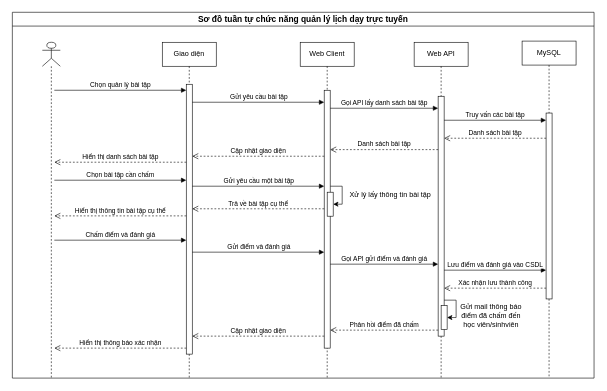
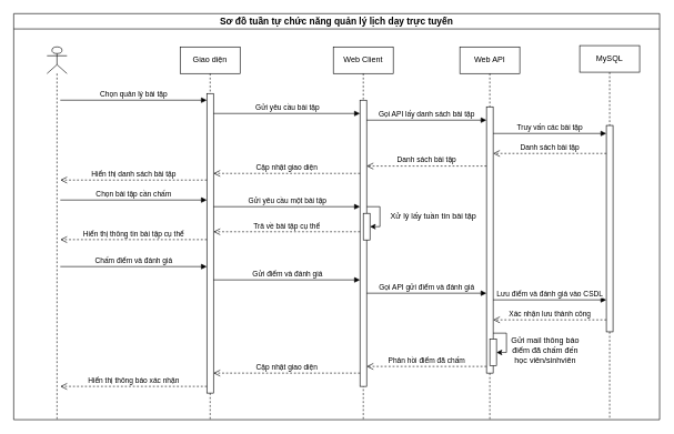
- <mxCell id="29" value="Xử lý lấy thông tin bài tập" style="text;html=1;align=center;verticalAlign=middle;resizable=0;points=[];autosize=1;strokeColor=none;fillColor=none;" vertex="1" parent="2"><mxGeometry x="550" y="290" width="160" height="30" as="geometry" /></mxCell>
+ <mxCell id="29" value="Xử lý lấy tuần tin bài tập" style="text;html=1;align=center;verticalAlign=middle;resizable=0;points=[];autosize=1;strokeColor=none;fillColor=none;" vertex="1" parent="2"><mxGeometry x="550" y="290" width="160" height="30" as="geometry" /></mxCell>
